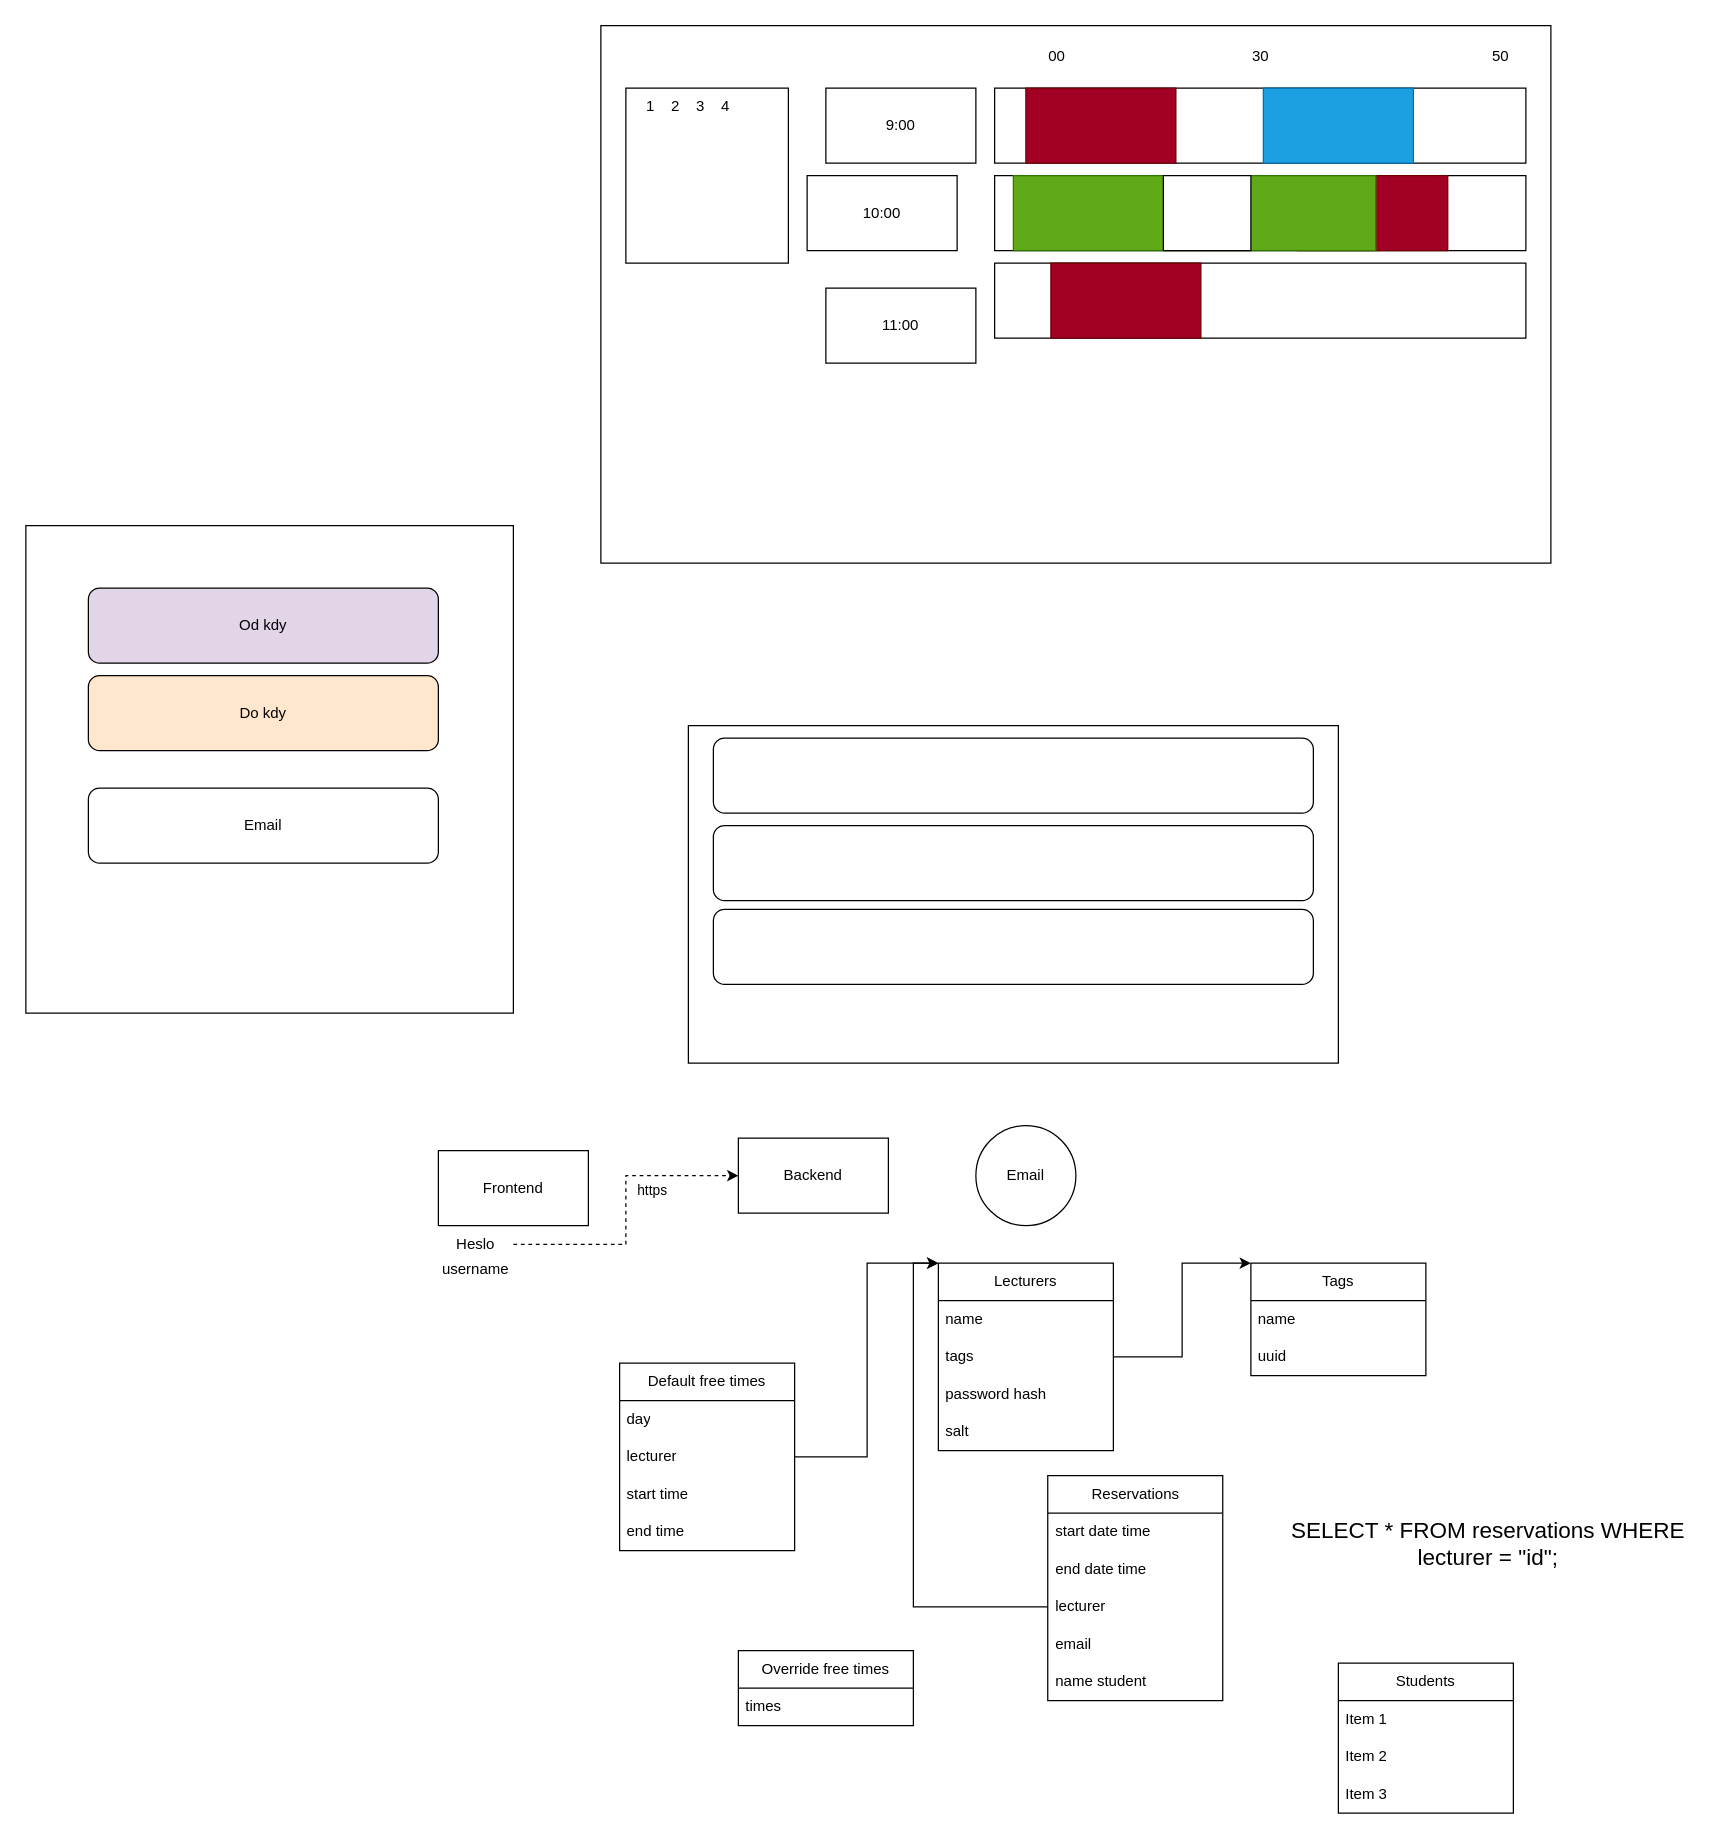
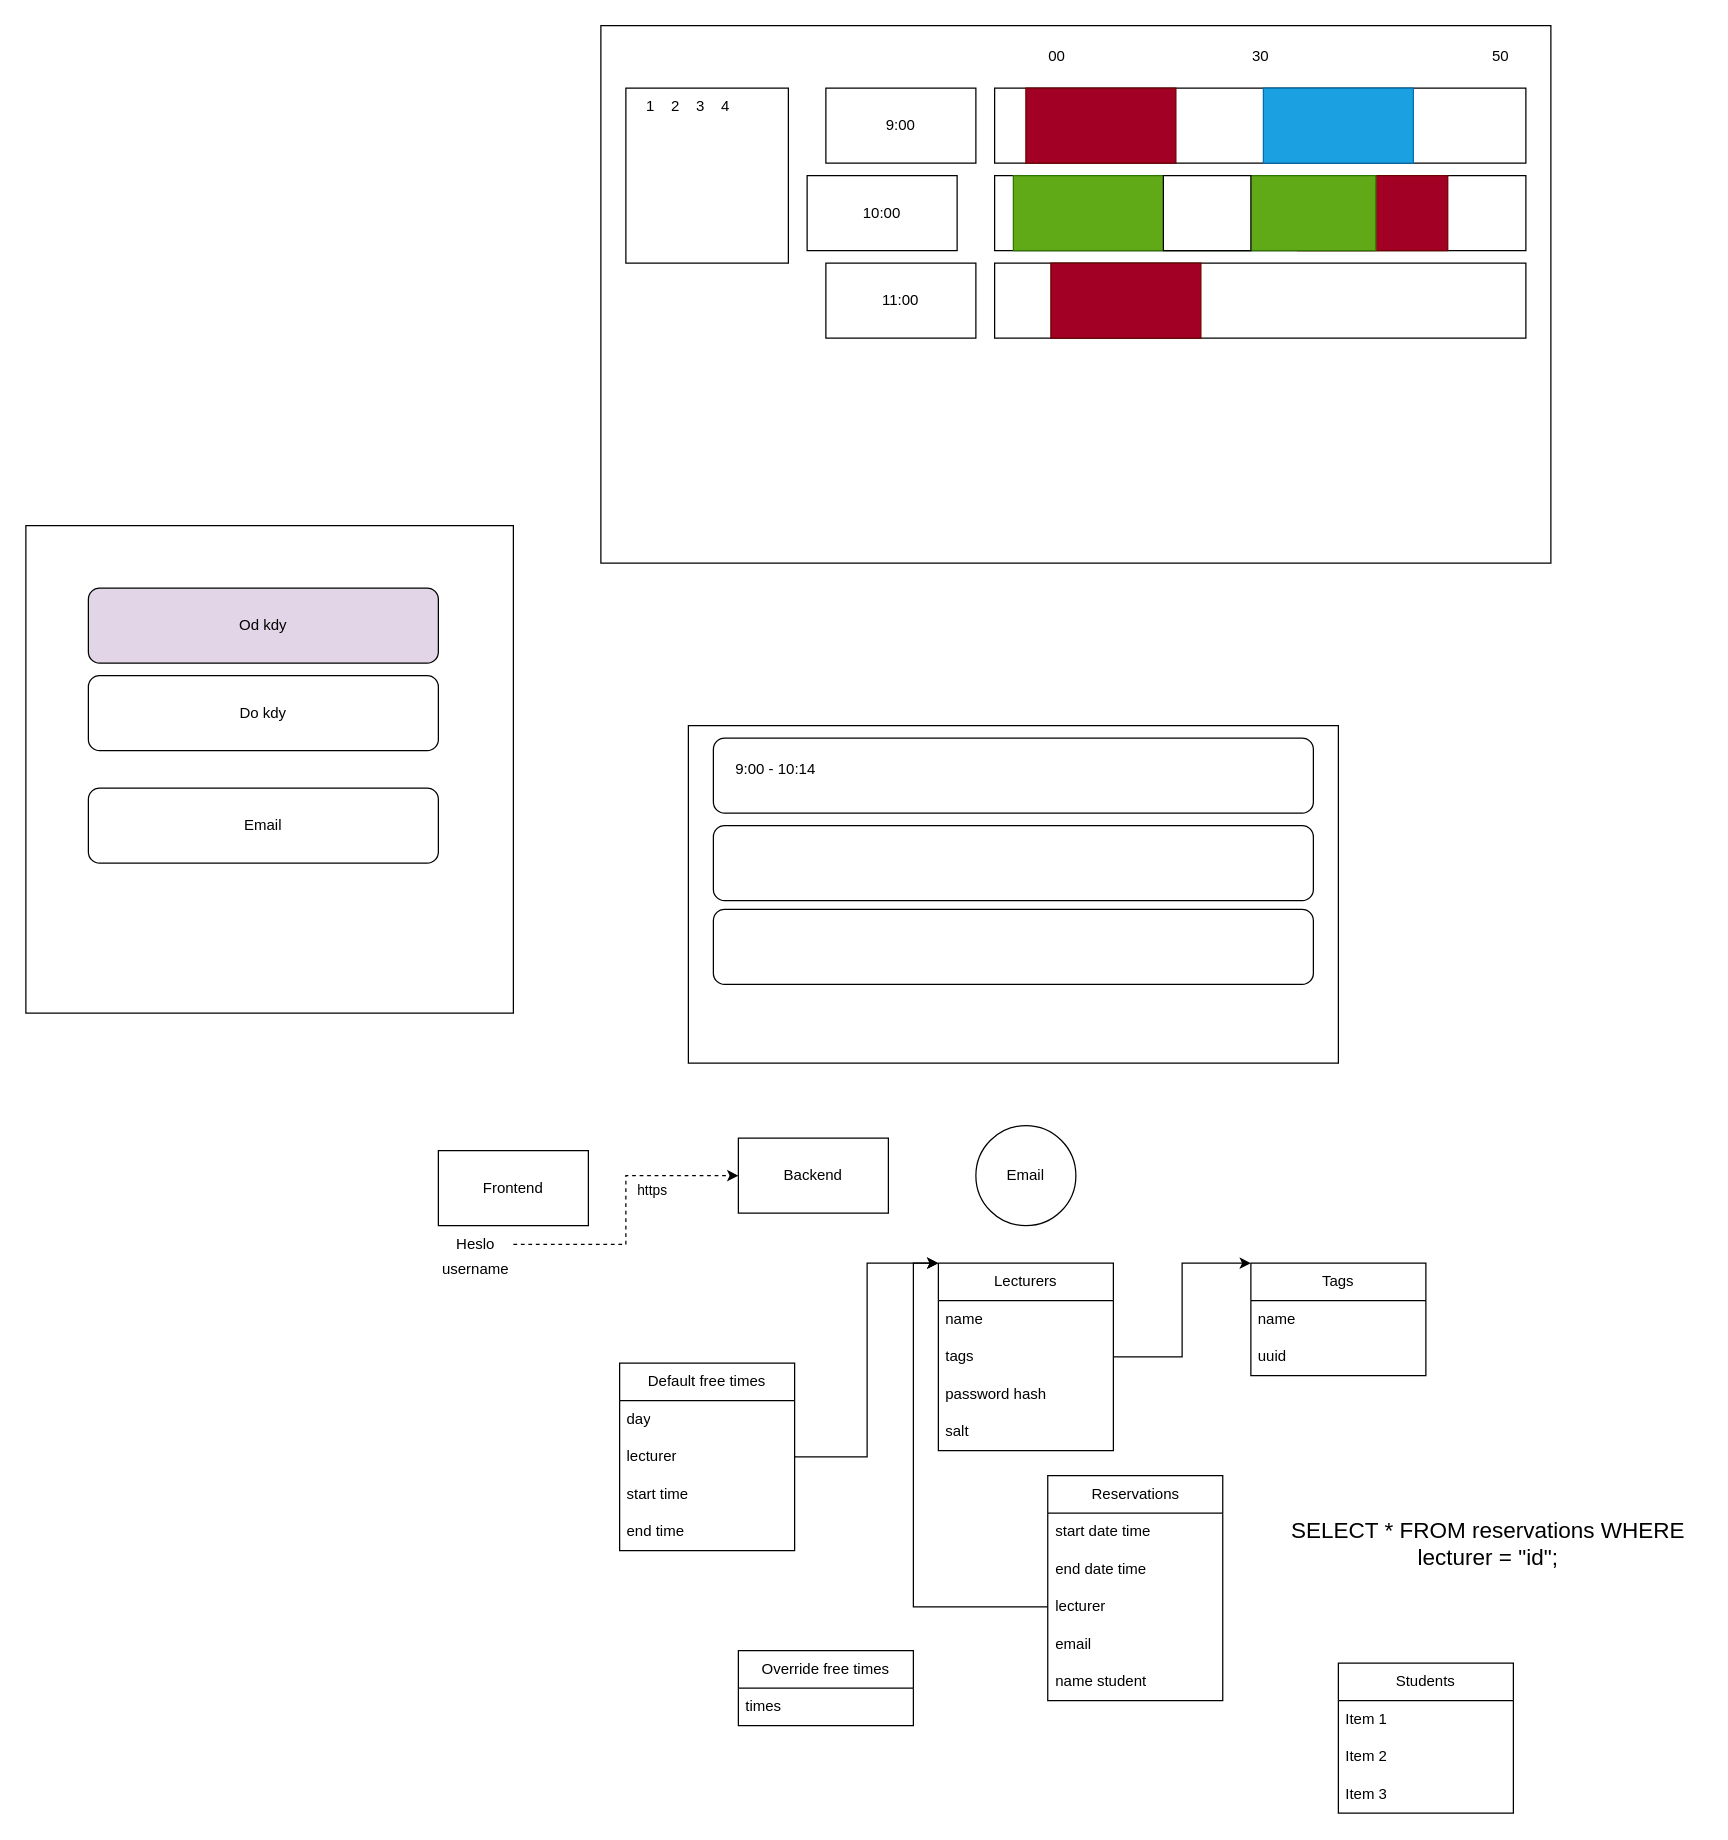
- <mxCell id="6" value="11:00" style="rounded=0;whiteSpace=wrap;html=1;" parent="1" vertex="1"><mxGeometry x="660" y="230" width="120" height="60" as="geometry" /></mxCell>
+ <mxCell id="6" value="11:00" style="rounded=0;whiteSpace=wrap;html=1;" parent="1" vertex="1"><mxGeometry x="660" y="210" width="120" height="60" as="geometry" /></mxCell>
- <mxCell id="19" value="Do kdy" style="rounded=1;whiteSpace=wrap;html=1;fillColor=#ffe6cc;" parent="1" vertex="1"><mxGeometry x="70" y="540" width="280" height="60" as="geometry" /></mxCell>
+ <mxCell id="19" value="Do kdy" style="rounded=1;whiteSpace=wrap;html=1;" parent="1" vertex="1"><mxGeometry x="70" y="540" width="280" height="60" as="geometry" /></mxCell>
+ <mxCell id="29" value="9:00 - 10:14" style="text;html=1;strokeColor=none;fillColor=none;align=center;verticalAlign=middle;whiteSpace=wrap;rounded=0;" parent="1" vertex="1"><mxGeometry x="570" y="600" width="100" height="30" as="geometry" /></mxCell>
